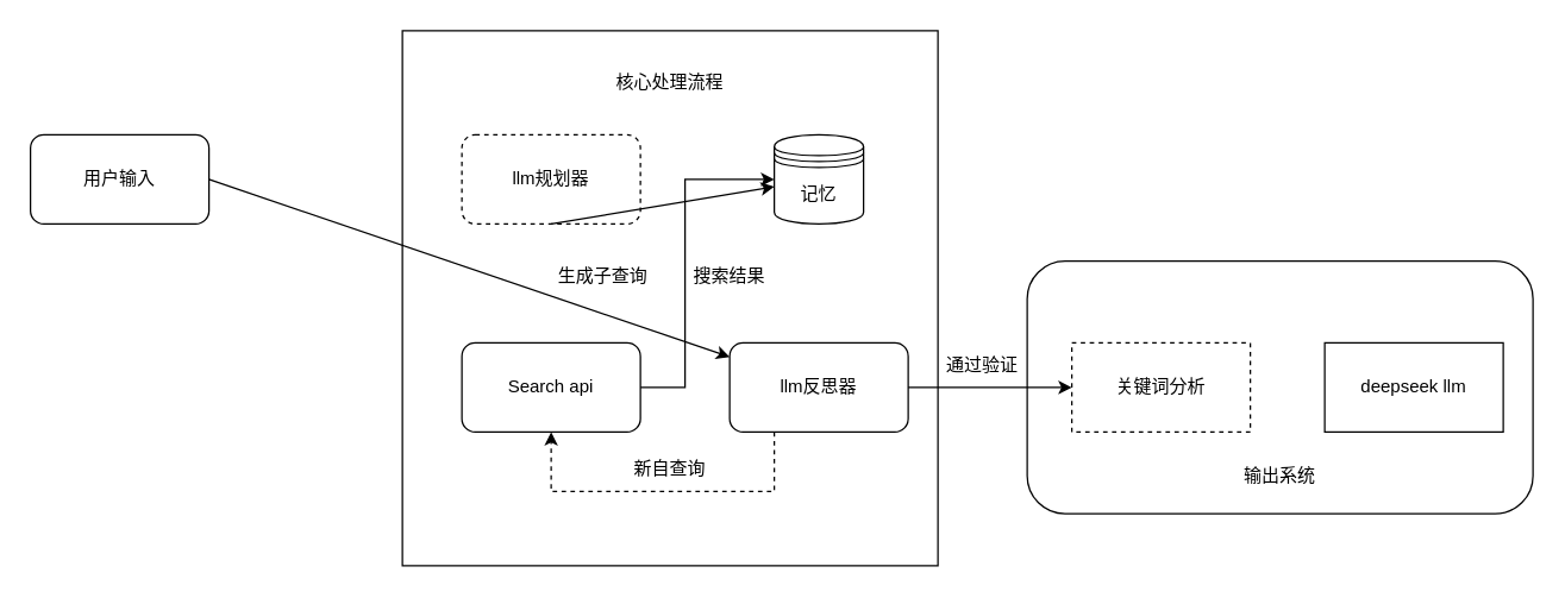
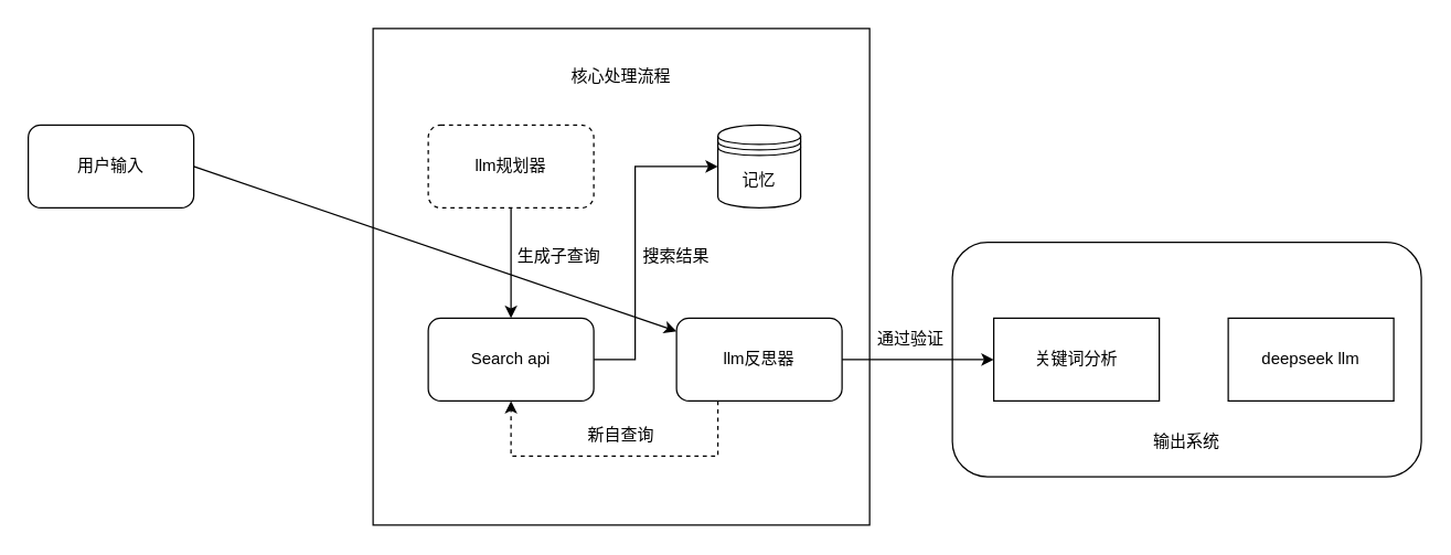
- <mxCell id="9" value="" style="endArrow=classic;html=1;rounded=0;exitX=0.5;exitY=1;exitDx=0;exitDy=0;" edge="1" parent="1" source="5" target="7"><mxGeometry width="50" height="50" relative="1" as="geometry"><mxPoint x="400" y="210" as="sourcePoint" /><mxPoint x="450" y="160" as="targetPoint" /></mxGeometry></mxCell>
+ <mxCell id="9" value="" style="endArrow=classic;html=1;rounded=0;exitX=0.5;exitY=1;exitDx=0;exitDy=0;entryX=0.5;entryY=0;entryDx=0;entryDy=0;" edge="1" parent="1" source="5" target="6"><mxGeometry width="50" height="50" relative="1" as="geometry"><mxPoint x="400" y="210" as="sourcePoint" /><mxPoint x="450" y="160" as="targetPoint" /></mxGeometry></mxCell>
- <mxCell id="16" value="关键词分析" style="rounded=0;whiteSpace=wrap;html=1;dashed=1;" vertex="1" parent="1"><mxGeometry x="720" y="230" width="120" height="60" as="geometry" /></mxCell>
+ <mxCell id="16" value="关键词分析" style="rounded=0;whiteSpace=wrap;html=1;" vertex="1" parent="1"><mxGeometry x="720" y="230" width="120" height="60" as="geometry" /></mxCell>
